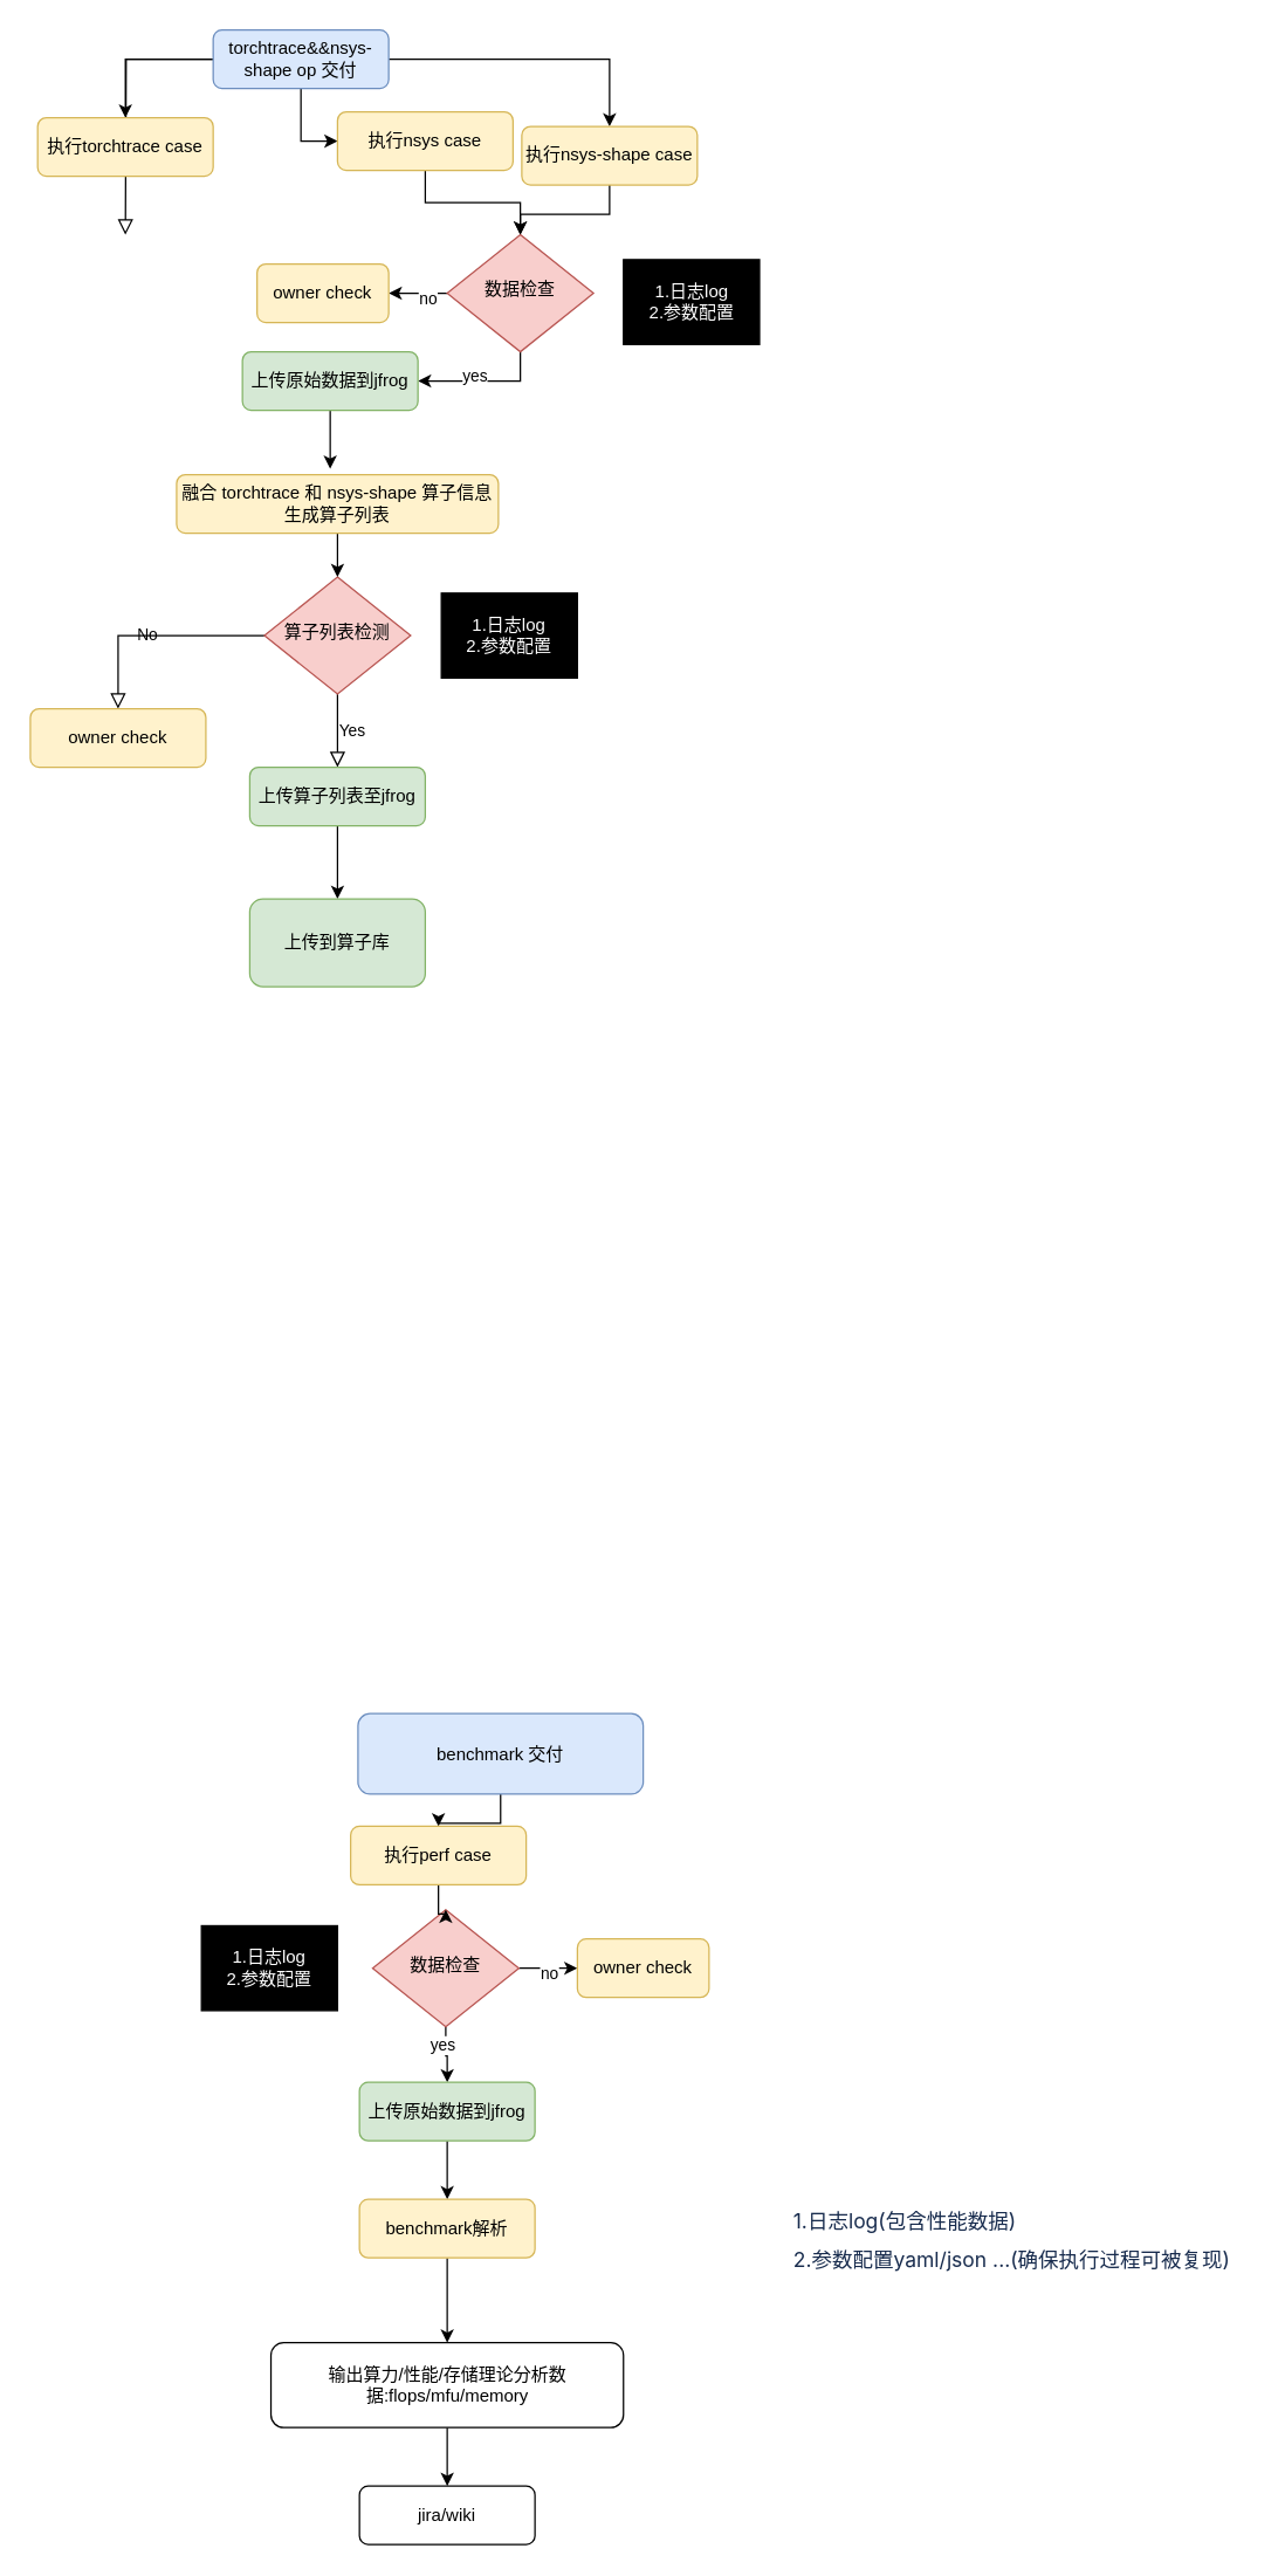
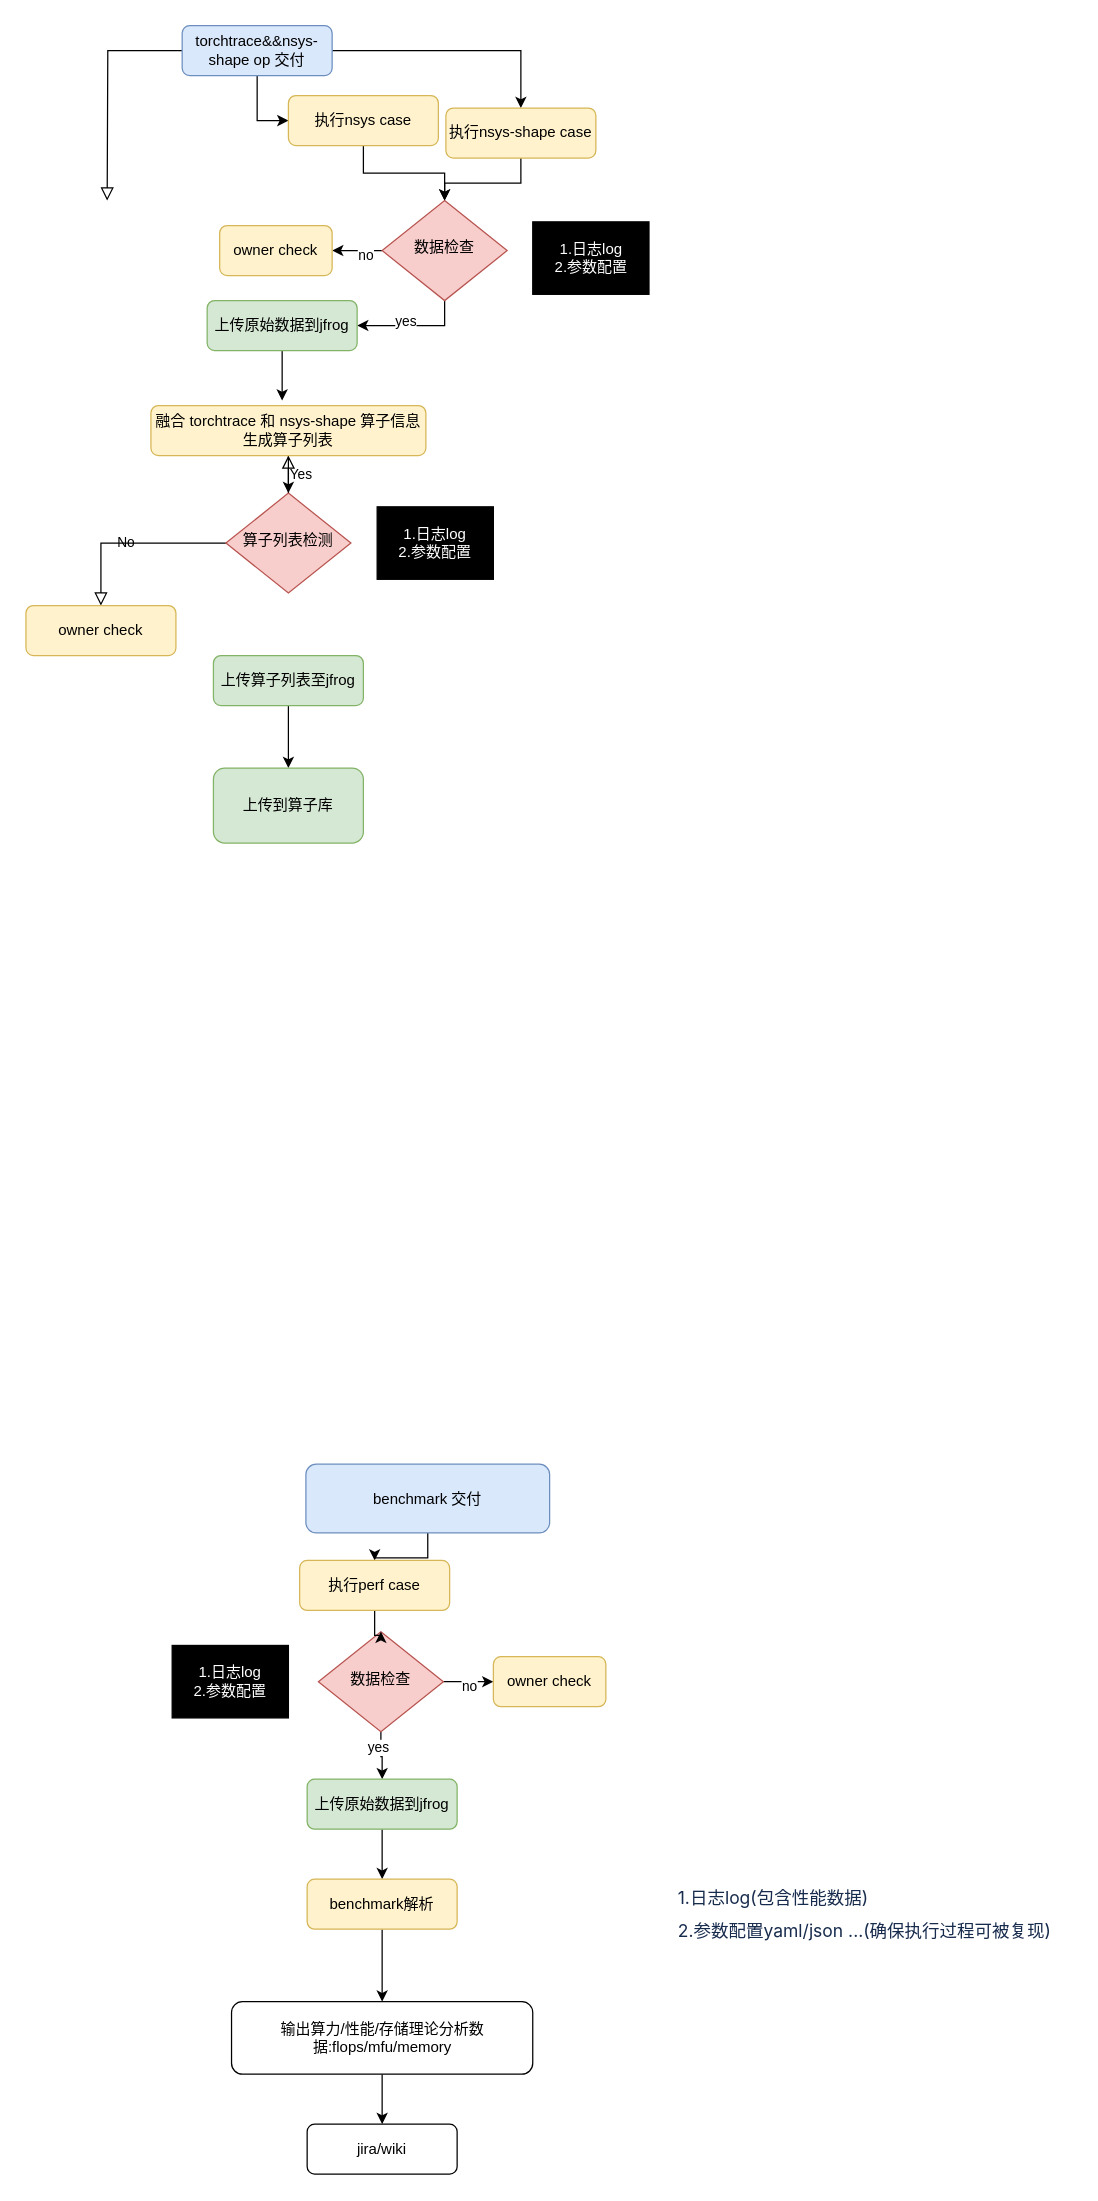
- <mxCell id="3" style="edgeStyle=orthogonalEdgeStyle;rounded=0;orthogonalLoop=1;jettySize=auto;html=1;entryX=0.5;entryY=0;entryDx=0;entryDy=0;" edge="1" parent="1" source="6" target="13"><mxGeometry relative="1" as="geometry"><Array as="points"><mxPoint x="85" y="40" /></Array></mxGeometry></mxCell>
- <mxCell id="13" value="执行torchtrace case" style="rounded=1;whiteSpace=wrap;html=1;fontSize=12;glass=0;strokeWidth=1;shadow=0;fillColor=#fff2cc;strokeColor=#d6b656;" vertex="1" parent="1"><mxGeometry x="25" y="80" width="120" height="40" as="geometry" /></mxCell>
- <mxCell id="8" value="Yes" style="edgeStyle=orthogonalEdgeStyle;rounded=0;html=1;jettySize=auto;orthogonalLoop=1;fontSize=11;endArrow=block;endFill=0;endSize=8;strokeWidth=1;shadow=0;labelBackgroundColor=none;" parent="1" source="9" target="12" edge="1"><mxGeometry y="10" relative="1" as="geometry"><mxPoint as="offset" /></mxGeometry></mxCell>
+ <mxCell id="8" value="Yes" style="edgeStyle=orthogonalEdgeStyle;rounded=0;html=1;jettySize=auto;orthogonalLoop=1;fontSize=11;endArrow=block;endFill=0;endSize=8;strokeWidth=1;shadow=0;labelBackgroundColor=none;" parent="1" source="9" target="26" edge="1"><mxGeometry y="10" relative="1" as="geometry"><mxPoint as="offset" /></mxGeometry></mxCell>
